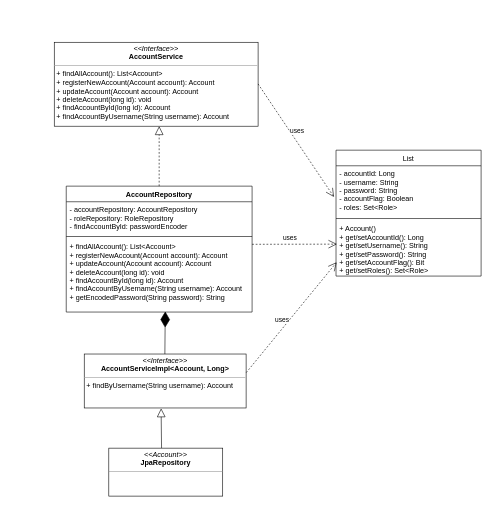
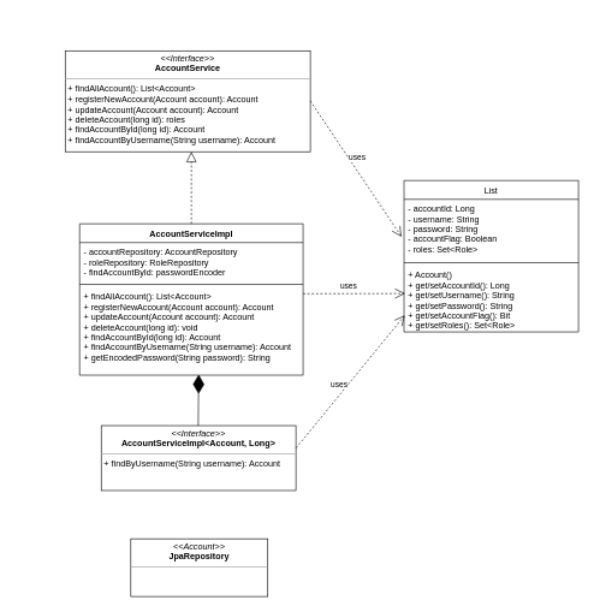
- <mxCell id="8" value="&lt;p style=&quot;margin:0px;margin-top:4px;text-align:center;&quot;&gt;&lt;i&gt;&amp;lt;&amp;lt;Interface&amp;gt;&amp;gt;&lt;/i&gt;&lt;br&gt;&lt;b&gt;AccountService&lt;/b&gt;&lt;/p&gt;&lt;hr size=&quot;1&quot;&gt;&lt;p style=&quot;margin:0px;margin-left:4px;&quot;&gt;&lt;span style=&quot;background-color: initial;&quot;&gt;+ findAllAccount(): List&amp;lt;Account&amp;gt;&lt;/span&gt;&lt;br&gt;&lt;/p&gt;&lt;p style=&quot;margin:0px;margin-left:4px;&quot;&gt;+ registerNewAccount(Account account): Account&lt;/p&gt;&lt;p style=&quot;margin:0px;margin-left:4px;&quot;&gt;+ updateAccount(Account account): Account&lt;/p&gt;&lt;p style=&quot;margin:0px;margin-left:4px;&quot;&gt;+ deleteAccount(long id): void&lt;/p&gt;&lt;p style=&quot;margin:0px;margin-left:4px;&quot;&gt;+ findAccountById(long id): Account&lt;/p&gt;&lt;p style=&quot;margin:0px;margin-left:4px;&quot;&gt;+ findAccountByUsername(String username): Account&lt;/p&gt;&lt;p style=&quot;margin:0px;margin-left:4px;&quot;&gt;&lt;br&gt;&lt;/p&gt;" style="verticalAlign=top;align=left;overflow=fill;fontSize=12;fontFamily=Helvetica;html=1;" parent="1" vertex="1"><mxGeometry x="90" y="70" width="340" height="140" as="geometry" /></mxCell>
+ <mxCell id="8" value="&lt;p style=&quot;margin:0px;margin-top:4px;text-align:center;&quot;&gt;&lt;i&gt;&amp;lt;&amp;lt;Interface&amp;gt;&amp;gt;&lt;/i&gt;&lt;br&gt;&lt;b&gt;AccountService&lt;/b&gt;&lt;/p&gt;&lt;hr size=&quot;1&quot;&gt;&lt;p style=&quot;margin:0px;margin-left:4px;&quot;&gt;&lt;span style=&quot;background-color: initial;&quot;&gt;+ findAllAccount(): List&amp;lt;Account&amp;gt;&lt;/span&gt;&lt;br&gt;&lt;/p&gt;&lt;p style=&quot;margin:0px;margin-left:4px;&quot;&gt;+ registerNewAccount(Account account): Account&lt;/p&gt;&lt;p style=&quot;margin:0px;margin-left:4px;&quot;&gt;+ updateAccount(Account account): Account&lt;/p&gt;&lt;p style=&quot;margin:0px;margin-left:4px;&quot;&gt;+ deleteAccount(long id): roles&lt;/p&gt;&lt;p style=&quot;margin:0px;margin-left:4px;&quot;&gt;+ findAccountById(long id): Account&lt;/p&gt;&lt;p style=&quot;margin:0px;margin-left:4px;&quot;&gt;+ findAccountByUsername(String username): Account&lt;/p&gt;&lt;p style=&quot;margin:0px;margin-left:4px;&quot;&gt;&lt;br&gt;&lt;/p&gt;" style="verticalAlign=top;align=left;overflow=fill;fontSize=12;fontFamily=Helvetica;html=1;" parent="1" vertex="1"><mxGeometry x="90" y="70" width="340" height="140" as="geometry" /></mxCell>
- <mxCell id="10" value="AccountRepository" style="swimlane;fontStyle=1;align=center;verticalAlign=top;childLayout=stackLayout;horizontal=1;startSize=26;horizontalStack=0;resizeParent=1;resizeParentMax=0;resizeLast=0;collapsible=1;marginBottom=0;" parent="1" vertex="1"><mxGeometry x="110" y="310" width="310" height="210" as="geometry" /></mxCell>
+ <mxCell id="10" value="AccountServiceImpl" style="swimlane;fontStyle=1;align=center;verticalAlign=top;childLayout=stackLayout;horizontal=1;startSize=26;horizontalStack=0;resizeParent=1;resizeParentMax=0;resizeLast=0;collapsible=1;marginBottom=0;" parent="1" vertex="1"><mxGeometry x="110" y="310" width="310" height="210" as="geometry" /></mxCell>
- <mxCell id="14" value="" style="endArrow=block;endFill=0;endSize=12;html=1;exitX=0.463;exitY=-0.002;exitDx=0;exitDy=0;exitPerimeter=0;entryX=0.475;entryY=1.008;entryDx=0;entryDy=0;entryPerimeter=0;" parent="1" source="7" target="9" edge="1"><mxGeometry width="160" relative="1" as="geometry"><mxPoint x="810" y="550" as="sourcePoint" /><mxPoint x="230" y="710" as="targetPoint" /></mxGeometry></mxCell>
